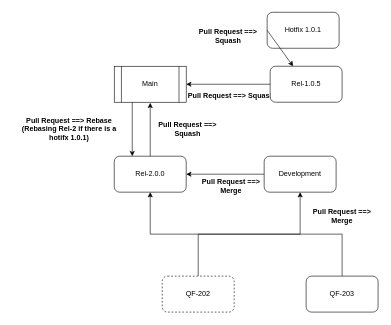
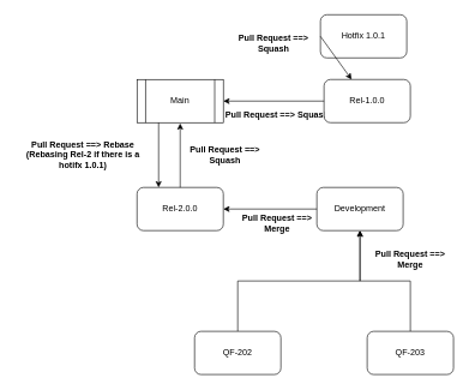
- <mxCell id="14" value="Rel-1.0.5" style="rounded=1;whiteSpace=wrap;html=1;" vertex="1" parent="1"><mxGeometry x="450" y="110" width="120" height="60" as="geometry" /></mxCell>
+ <mxCell id="14" value="Rel-1.0.0" style="rounded=1;whiteSpace=wrap;html=1;" vertex="1" parent="1"><mxGeometry x="450" y="110" width="120" height="60" as="geometry" /></mxCell>
- <mxCell id="7" style="edgeStyle=orthogonalEdgeStyle;rounded=0;orthogonalLoop=1;jettySize=auto;html=1;exitX=0.5;exitY=0;exitDx=0;exitDy=0;" edge="1" parent="1" source="8" target="3"><mxGeometry relative="1" as="geometry"><mxPoint x="500" y="330" as="targetPoint" /></mxGeometry></mxCell>
+ <mxCell id="7" style="edgeStyle=orthogonalEdgeStyle;rounded=0;orthogonalLoop=1;jettySize=auto;html=1;exitX=0.5;exitY=0;exitDx=0;exitDy=0;entryX=0.5;entryY=1;entryDx=0;entryDy=0;" edge="1" parent="1" source="8" target="9"><mxGeometry relative="1" as="geometry"><mxPoint x="500" y="330" as="targetPoint" /></mxGeometry></mxCell>
- <mxCell id="6" value="QF-202" style="rounded=1;whiteSpace=wrap;html=1;dashed=1;" vertex="1" parent="1"><mxGeometry x="270" y="460" width="120" height="60" as="geometry" /></mxCell>
+ <mxCell id="6" value="QF-202" style="rounded=1;whiteSpace=wrap;html=1;" vertex="1" parent="1"><mxGeometry x="270" y="460" width="120" height="60" as="geometry" /></mxCell>
